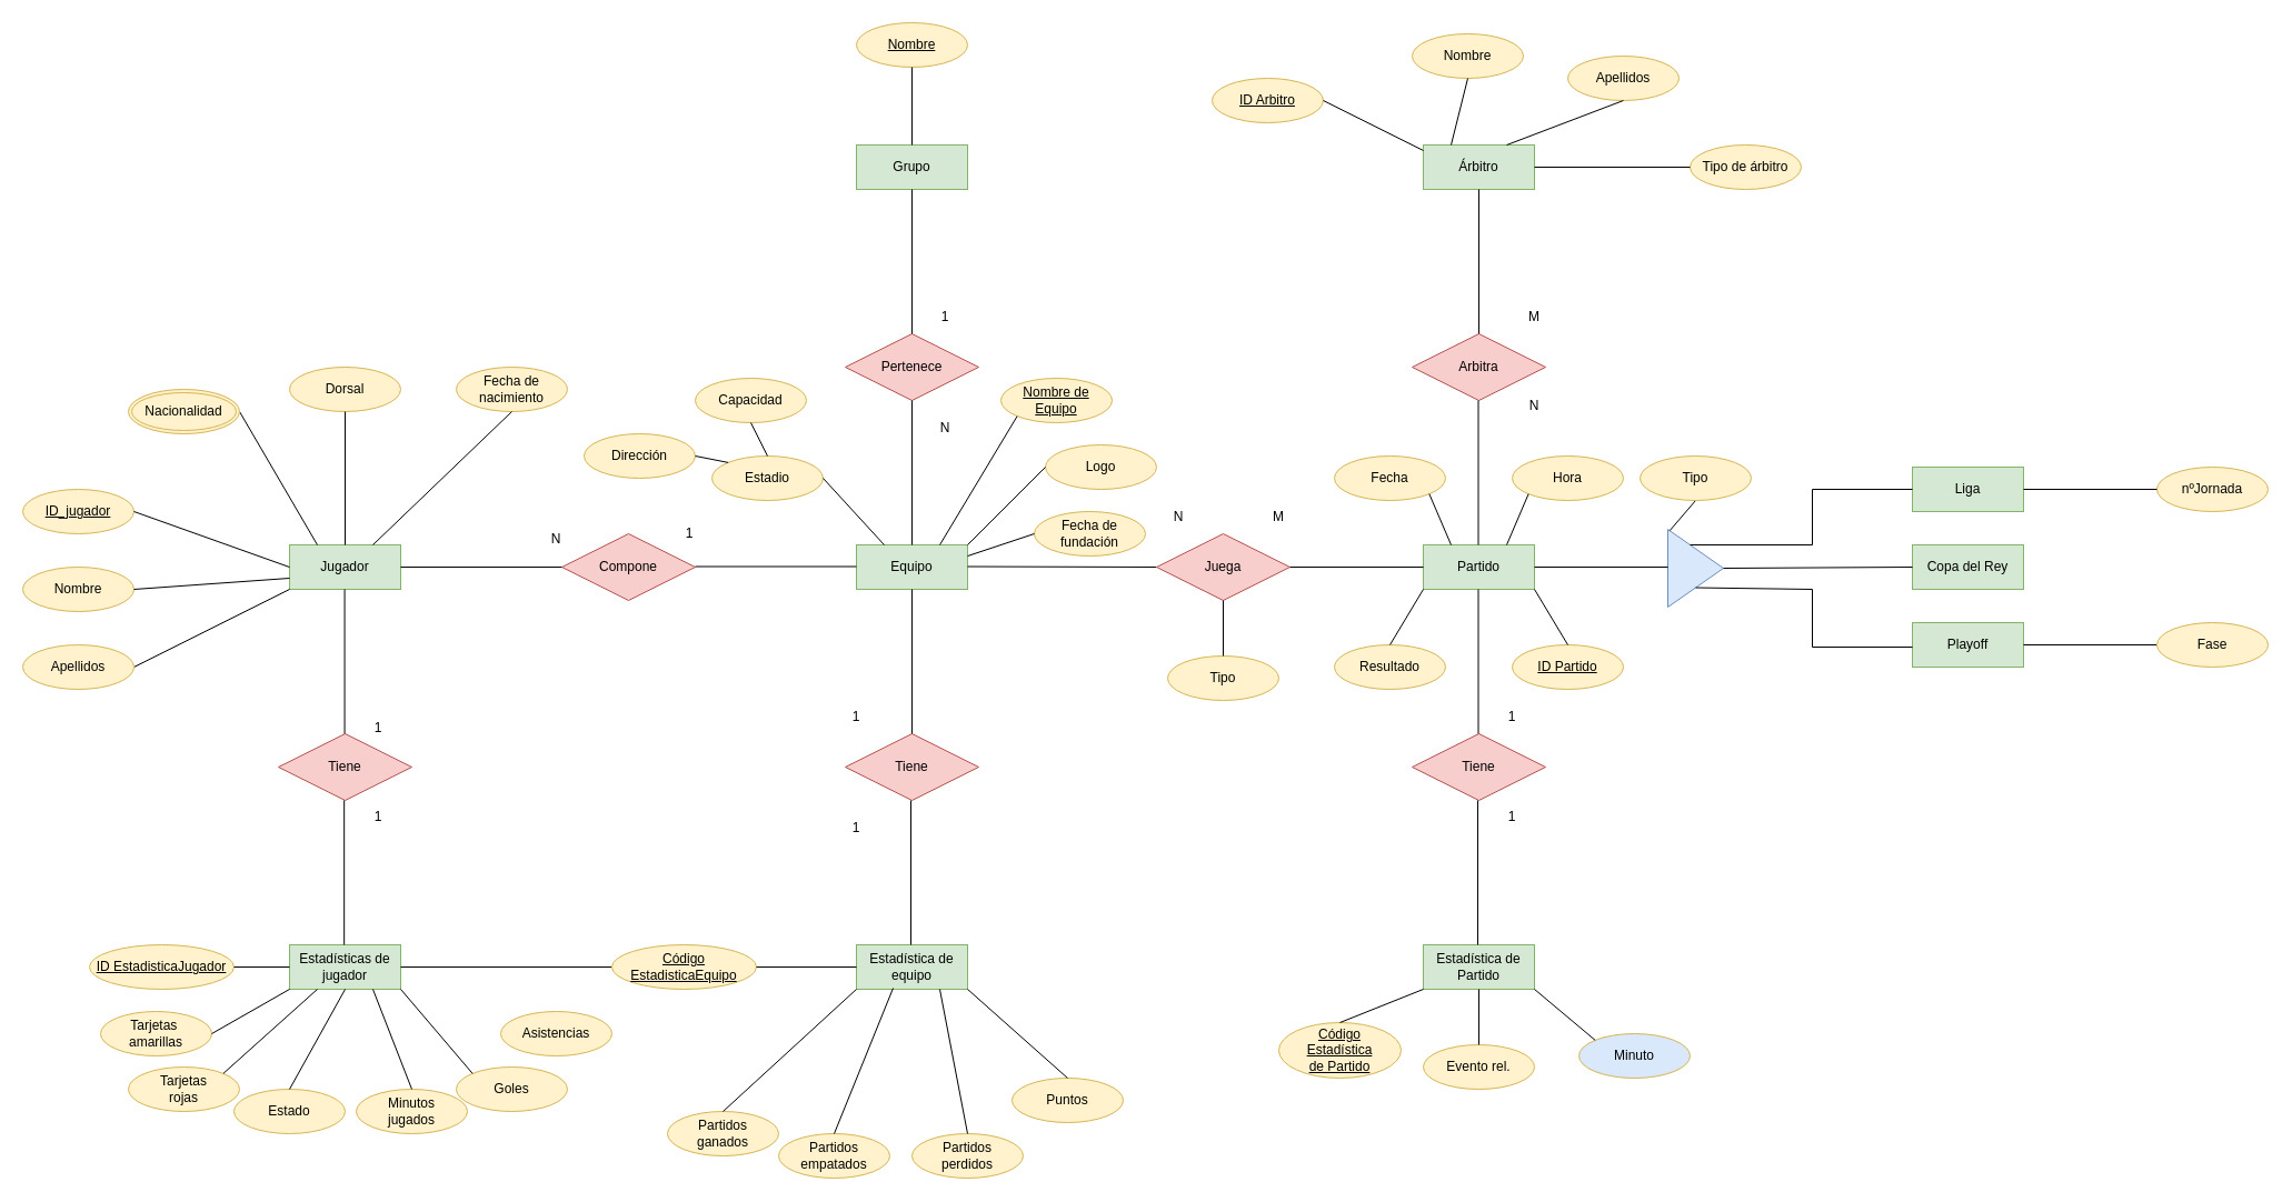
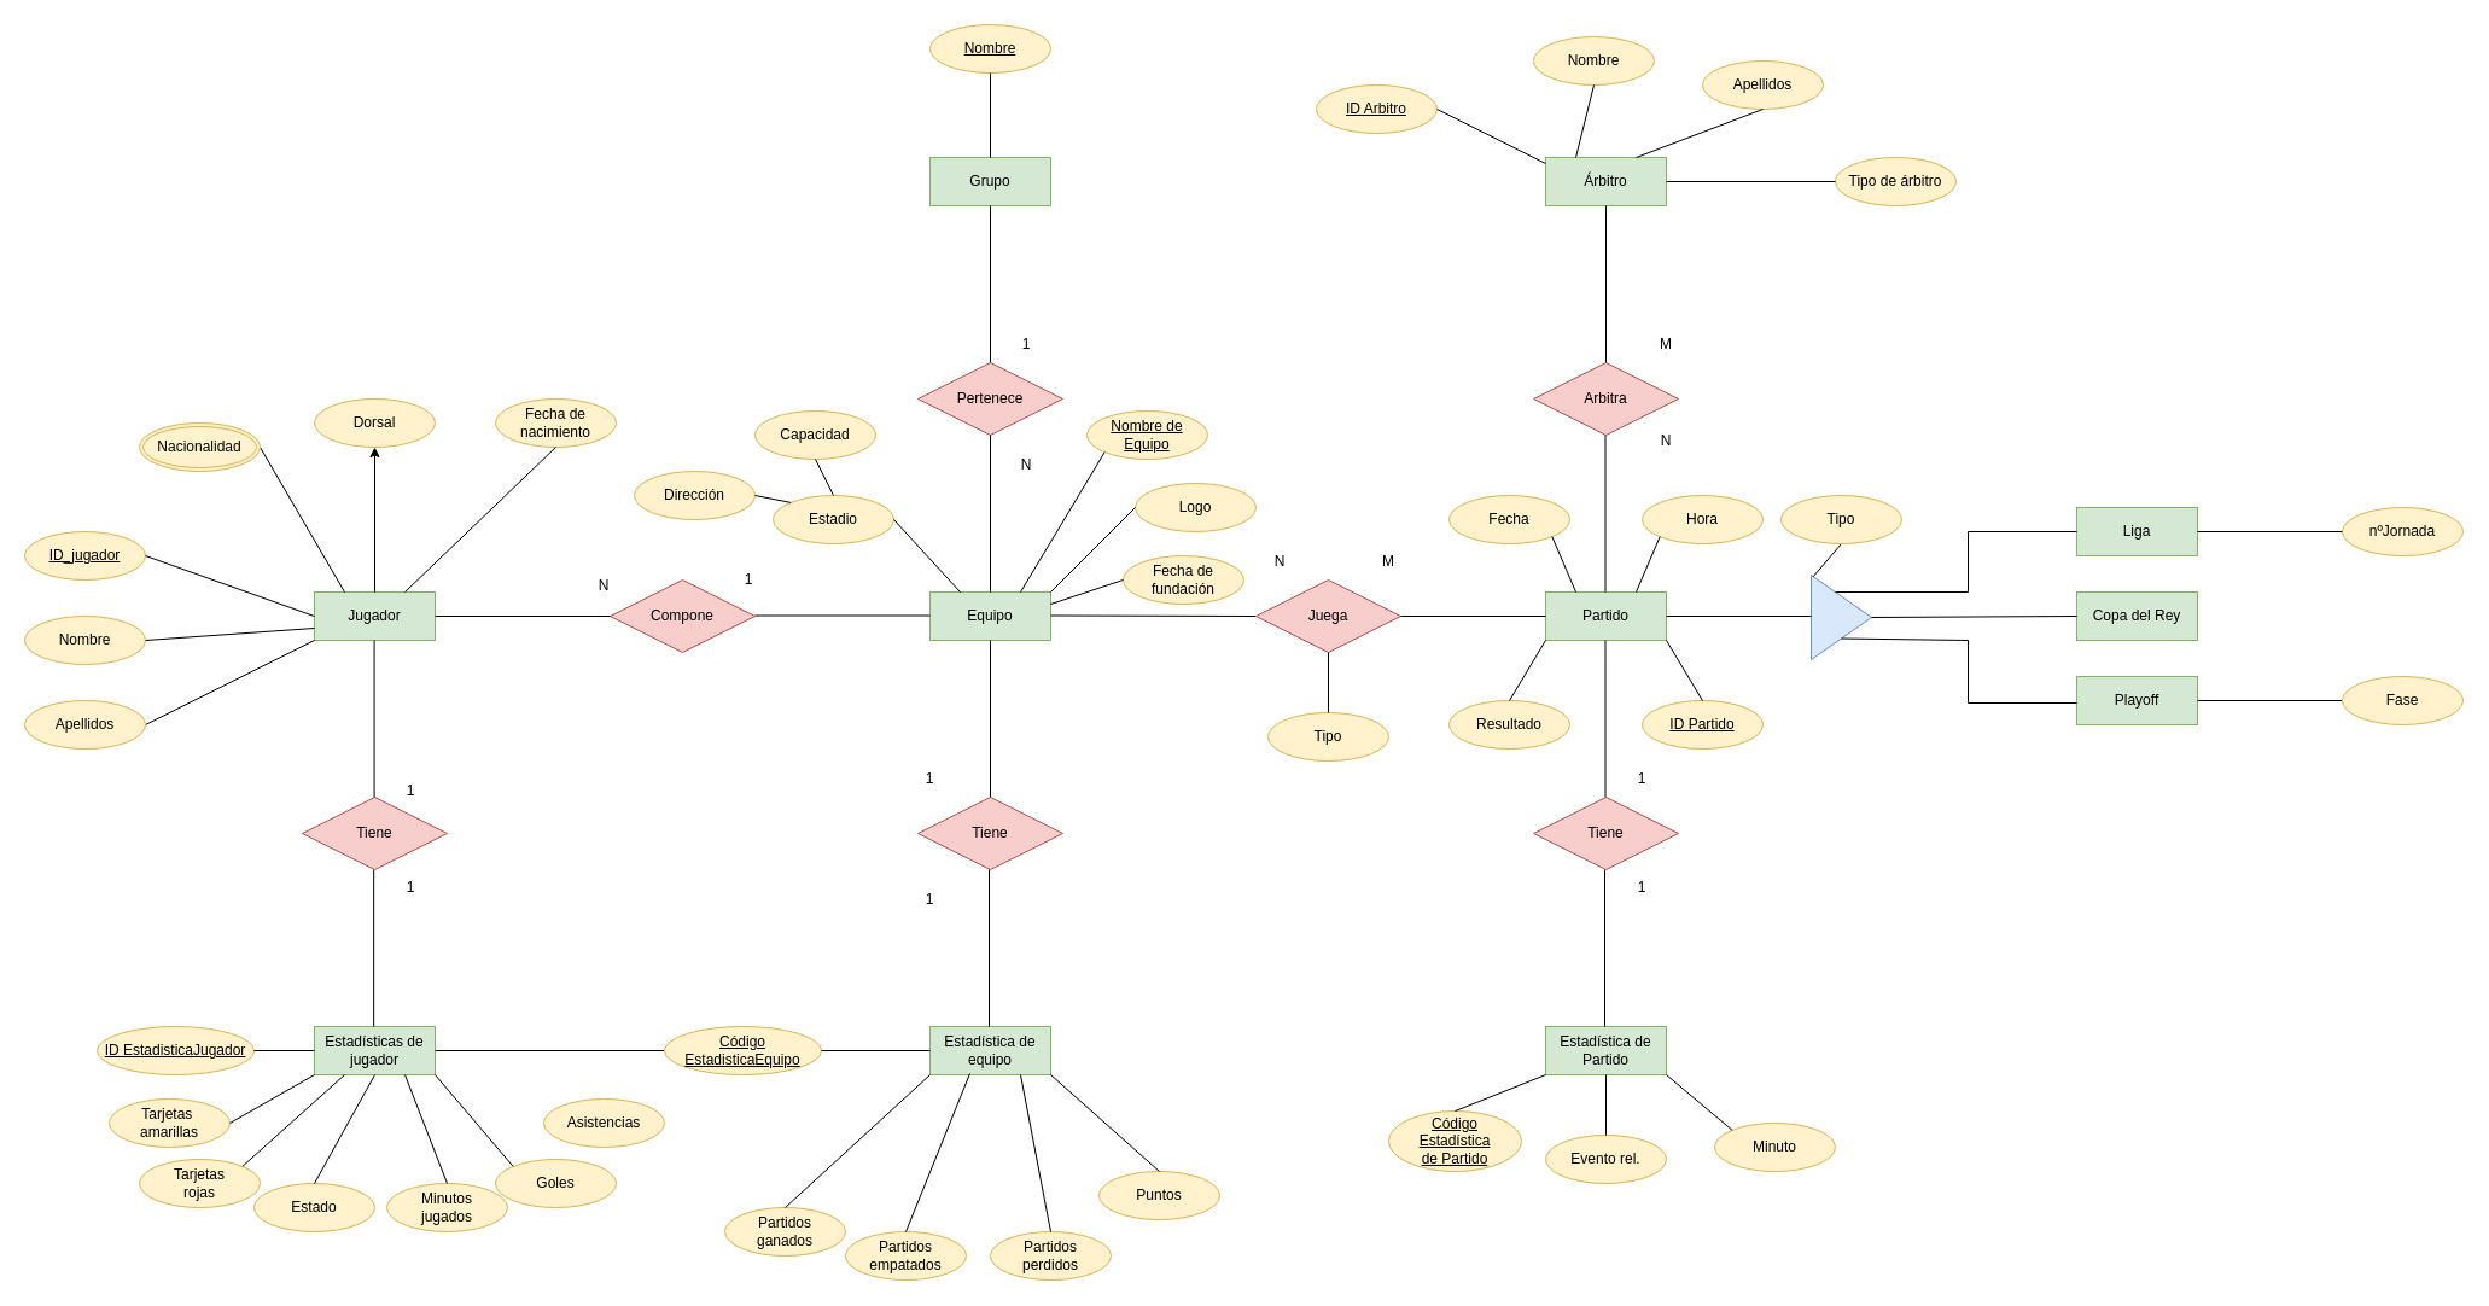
- <mxCell id="24" value="" style="endArrow=none;html=1;rounded=0;exitX=0.5;exitY=0;exitDx=0;exitDy=0;entryX=0.5;entryY=1;entryDx=0;entryDy=0;" edge="1" parent="1" source="4" target="19"><mxGeometry width="50" height="50" relative="1" as="geometry"><mxPoint x="270" y="510" as="sourcePoint" /><mxPoint x="90" y="490" as="targetPoint" /></mxGeometry></mxCell>
+ <mxCell id="24" value="" style="endArrow=classic;html=1;rounded=0;exitX=0.5;exitY=0;exitDx=0;exitDy=0;entryX=0.5;entryY=1;entryDx=0;entryDy=0;" edge="1" parent="1" source="4" target="19"><mxGeometry width="50" height="50" relative="1" as="geometry"><mxPoint x="270" y="510" as="sourcePoint" /><mxPoint x="90" y="490" as="targetPoint" /></mxGeometry></mxCell>
- <mxCell id="73" value="Minuto" style="ellipse;whiteSpace=wrap;html=1;align=center;fillColor=#dae8fc;strokeColor=#d6b656;" vertex="1" parent="1"><mxGeometry x="1420" y="930" width="100" height="40" as="geometry" /></mxCell>
+ <mxCell id="73" value="Minuto" style="ellipse;whiteSpace=wrap;html=1;align=center;fillColor=#fff2cc;strokeColor=#d6b656;" vertex="1" parent="1"><mxGeometry x="1420" y="930" width="100" height="40" as="geometry" /></mxCell>
